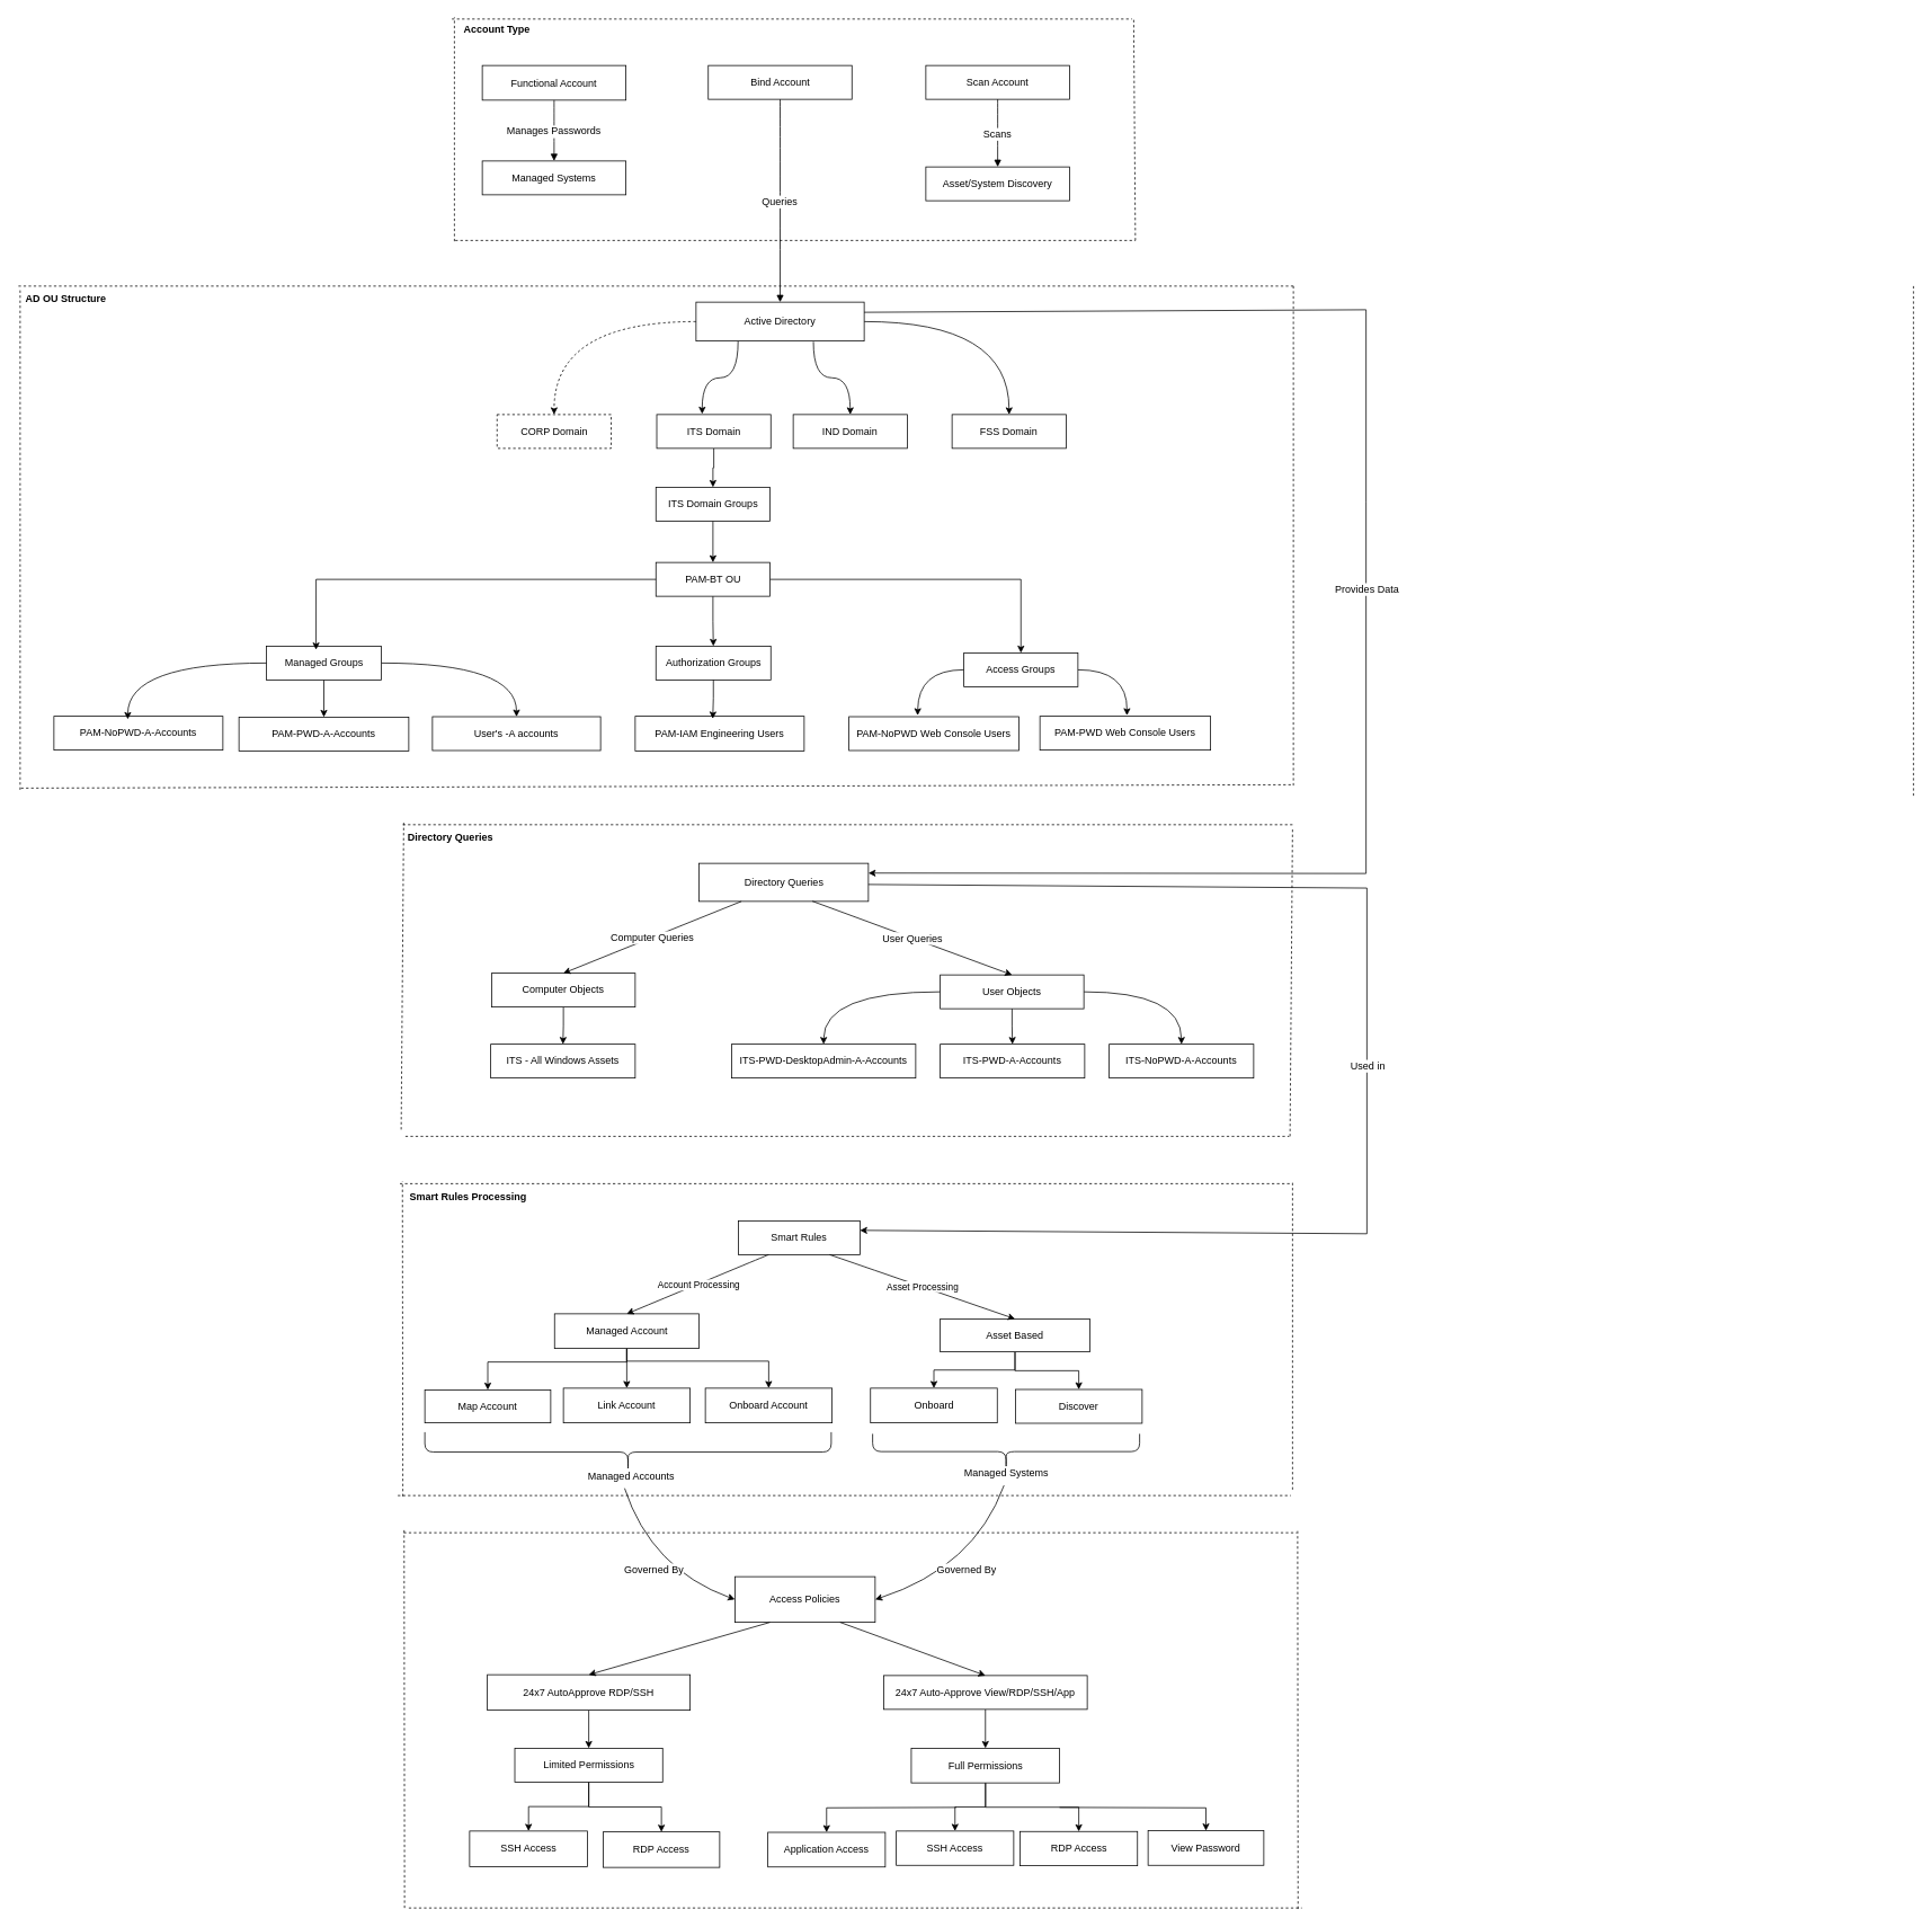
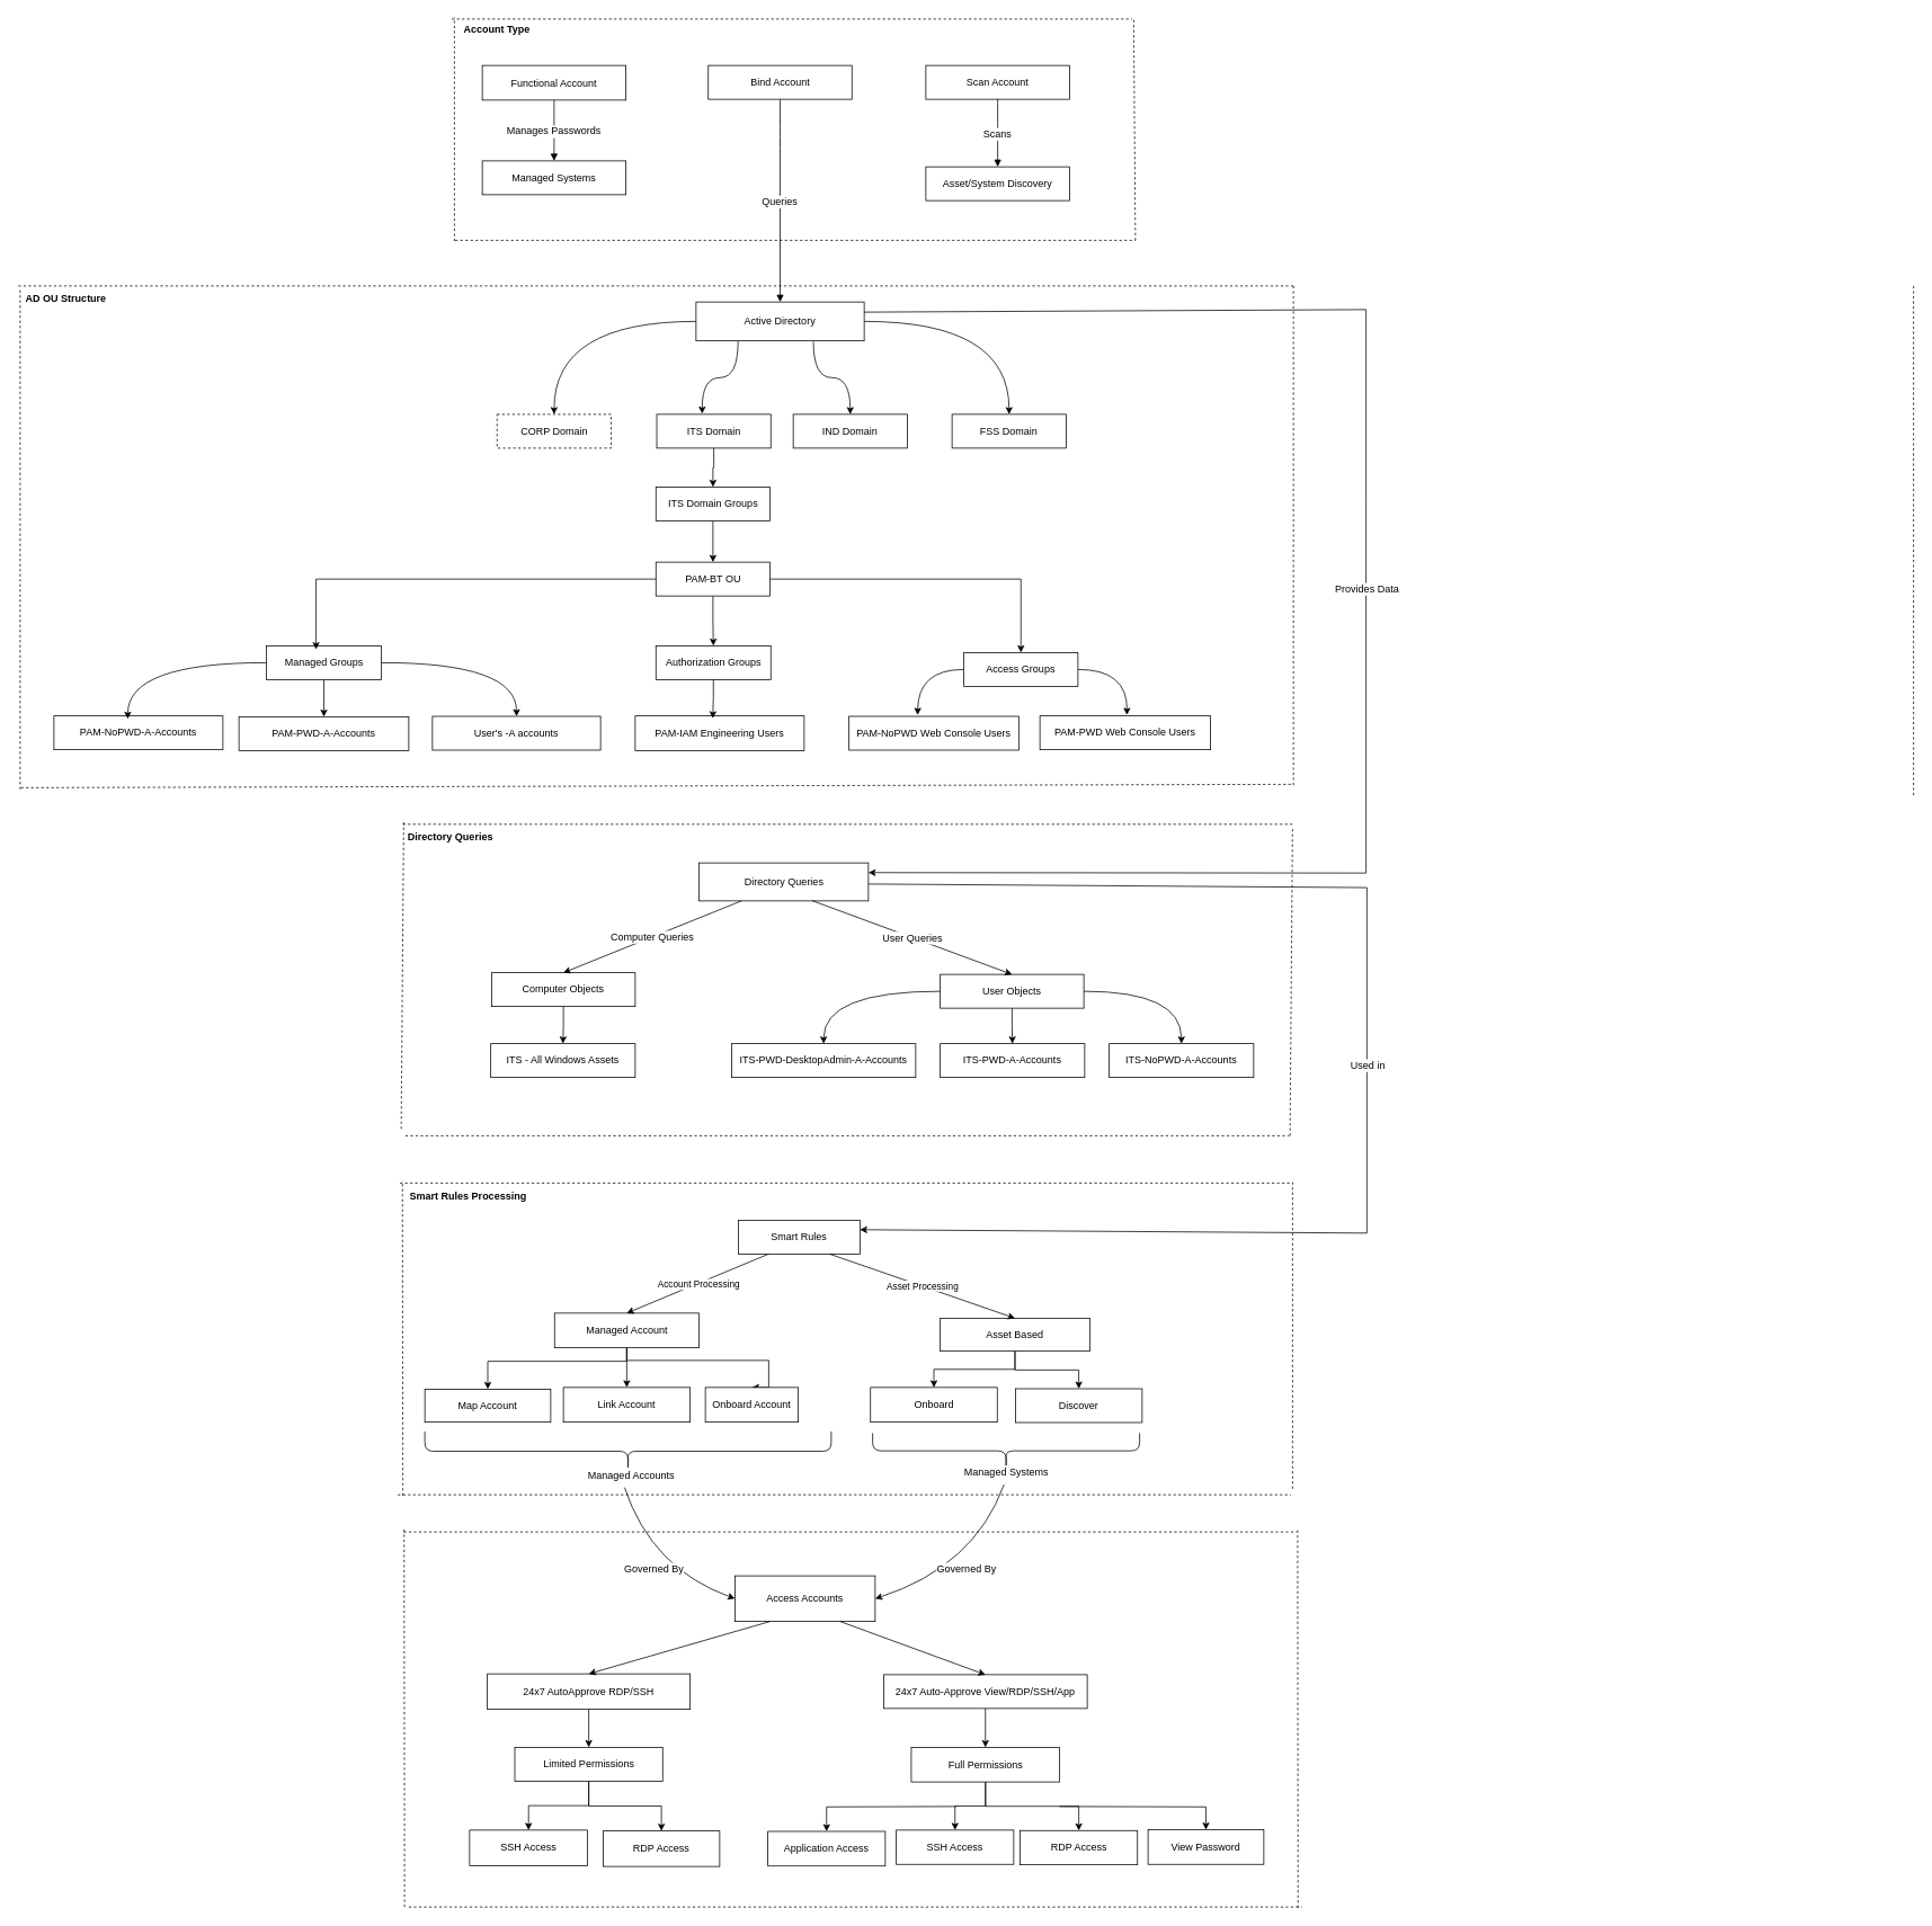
- <mxCell id="7" style="edgeStyle=orthogonalEdgeStyle;rounded=0;orthogonalLoop=1;jettySize=auto;html=1;entryX=0.5;entryY=0;entryDx=0;entryDy=0;curved=1;dashed=1;" edge="1" parent="1" source="8" target="14"><mxGeometry relative="1" as="geometry" /></mxCell>
+ <mxCell id="7" style="edgeStyle=orthogonalEdgeStyle;rounded=0;orthogonalLoop=1;jettySize=auto;html=1;entryX=0.5;entryY=0;entryDx=0;entryDy=0;curved=1;" edge="1" parent="1" source="8" target="14"><mxGeometry relative="1" as="geometry" /></mxCell>
- <mxCell id="43" value="Onboard Account" style="whiteSpace=wrap;strokeWidth=1;" vertex="1" parent="1"><mxGeometry x="834" y="1642" width="150" height="41" as="geometry" /></mxCell>
+ <mxCell id="43" value="Onboard Account" style="whiteSpace=wrap;strokeWidth=1;" vertex="1" parent="1"><mxGeometry x="834" y="1642" width="110" height="41" as="geometry" /></mxCell>
- <mxCell id="46" value="Access Policies" style="whiteSpace=wrap;strokeWidth=1;" vertex="1" parent="1"><mxGeometry x="869" y="1865" width="166" height="54" as="geometry" /></mxCell>
+ <mxCell id="46" value="Access Accounts" style="whiteSpace=wrap;strokeWidth=1;" vertex="1" parent="1"><mxGeometry x="869" y="1865" width="166" height="54" as="geometry" /></mxCell>
